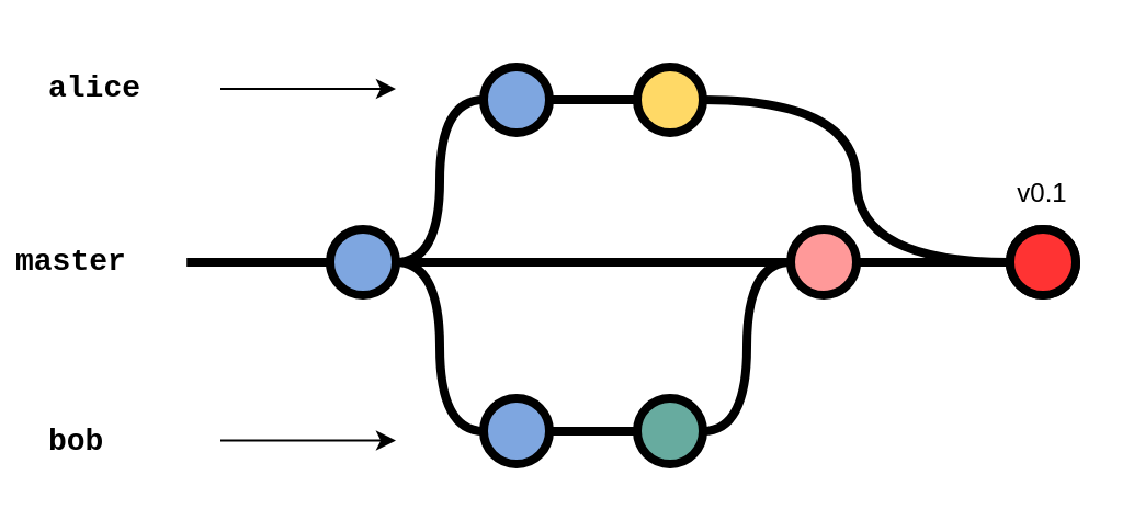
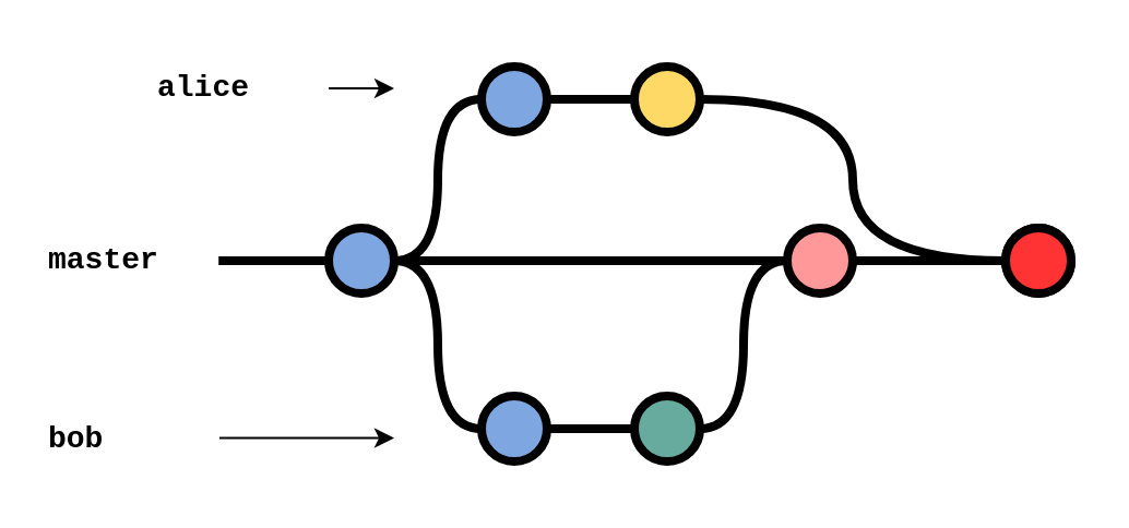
- <mxCell id="13" value="alice" style="text;html=1;strokeColor=none;fillColor=none;align=left;verticalAlign=middle;whiteSpace=wrap;overflow=hidden;fontSize=14;fontStyle=1;fontFamily=Courier New;" parent="1" vertex="1"><mxGeometry x="20" y="20" width="80" height="40" as="geometry" /></mxCell>
+ <mxCell id="13" value="alice" style="text;html=1;strokeColor=none;fillColor=none;align=left;verticalAlign=middle;whiteSpace=wrap;overflow=hidden;fontSize=14;fontStyle=1;fontFamily=Courier New;" parent="1" vertex="1"><mxGeometry x="70" y="20" width="80" height="40" as="geometry" /></mxCell>
- <mxCell id="24" value="v0.1" style="text;html=1;strokeColor=none;fillColor=none;align=center;verticalAlign=middle;whiteSpace=wrap;rounded=0;" parent="1" vertex="1"><mxGeometry x="455" y="78" width="40" height="20" as="geometry" /></mxCell>
- <mxCell id="5" value="master" style="text;html=1;strokeColor=none;fillColor=none;align=left;verticalAlign=middle;whiteSpace=wrap;overflow=hidden;fontSize=14;fontStyle=1;fontFamily=Courier New;" parent="1" vertex="1"><mxGeometry x="5" y="98" width="80" height="42" as="geometry" /></mxCell>
+ <mxCell id="5" value="master" style="text;html=1;strokeColor=none;fillColor=none;align=left;verticalAlign=middle;whiteSpace=wrap;overflow=hidden;fontSize=14;fontStyle=1;fontFamily=Courier New;" parent="1" vertex="1"><mxGeometry x="20" y="98" width="80" height="42" as="geometry" /></mxCell>
